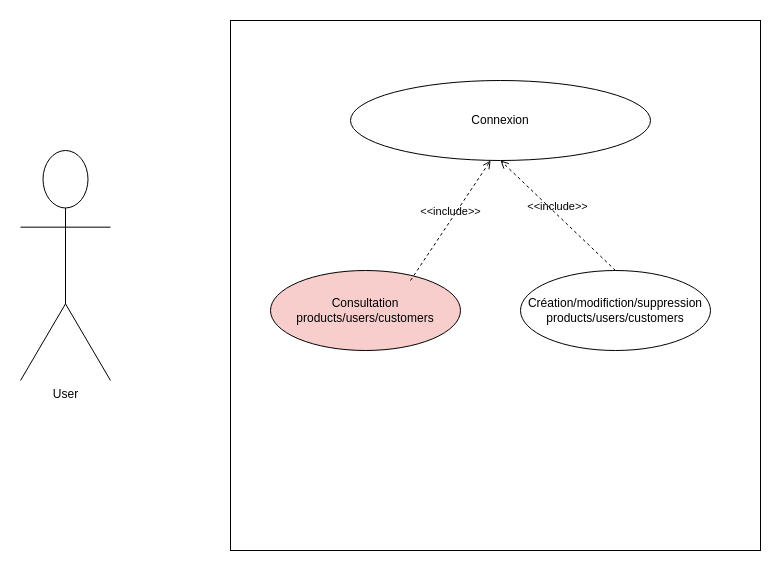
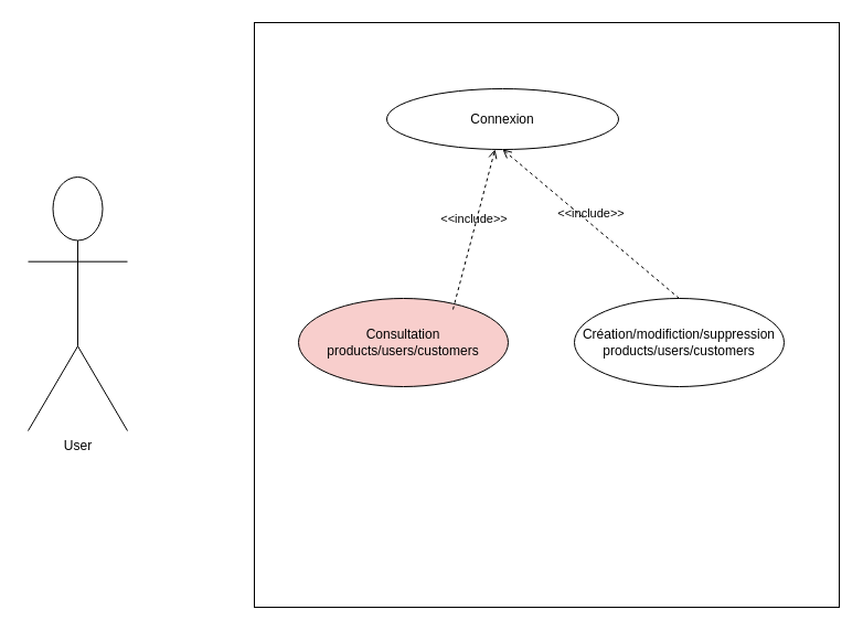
- <mxCell id="4" value="Connexion" style="ellipse;whiteSpace=wrap;html=1;" vertex="1" parent="1"><mxGeometry x="350" y="80" width="300" height="80" as="geometry" /></mxCell>
+ <mxCell id="4" value="Connexion" style="ellipse;whiteSpace=wrap;html=1;" vertex="1" parent="1"><mxGeometry x="350" y="80" width="210" height="55" as="geometry" /></mxCell>
- <mxCell id="2" value="User" style="shape=umlActor;verticalLabelPosition=bottom;verticalAlign=top;html=1;outlineConnect=0;" vertex="1" parent="1"><mxGeometry x="20" y="150" width="90" height="230" as="geometry" /></mxCell>
+ <mxCell id="2" value="User" style="shape=umlActor;verticalLabelPosition=bottom;verticalAlign=top;html=1;outlineConnect=0;" vertex="1" parent="1"><mxGeometry x="25" y="160" width="90" height="230" as="geometry" /></mxCell>
